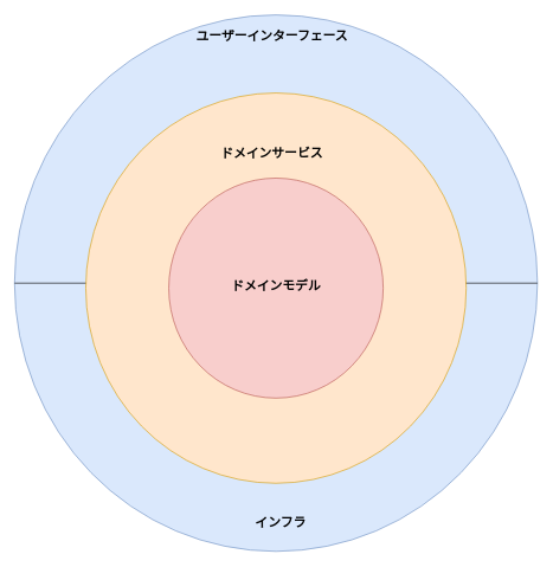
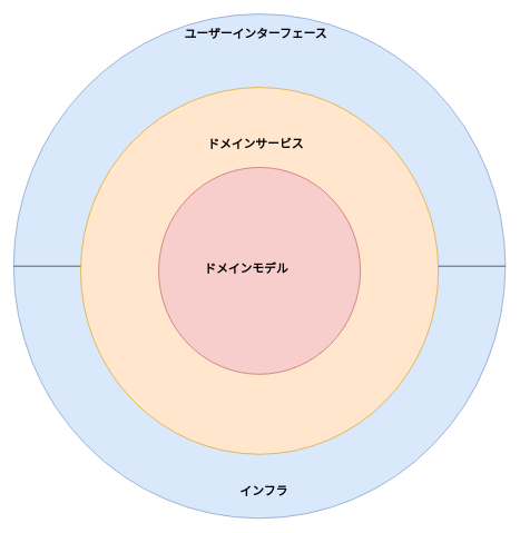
- <mxCell id="6" value="ドメインモデル" style="text;html=1;strokeColor=none;fillColor=none;align=center;verticalAlign=middle;whiteSpace=wrap;rounded=0;fontStyle=1;fontSize=18;" vertex="1" parent="1"><mxGeometry x="295.8" y="387" width="185" height="30" as="geometry" /></mxCell>
+ <mxCell id="6" value="ドメインモデル" style="text;html=1;strokeColor=none;fillColor=none;align=center;verticalAlign=middle;whiteSpace=wrap;rounded=0;fontStyle=1;fontSize=18;" vertex="1" parent="1"><mxGeometry x="275.8" y="387" width="185" height="30" as="geometry" /></mxCell>
